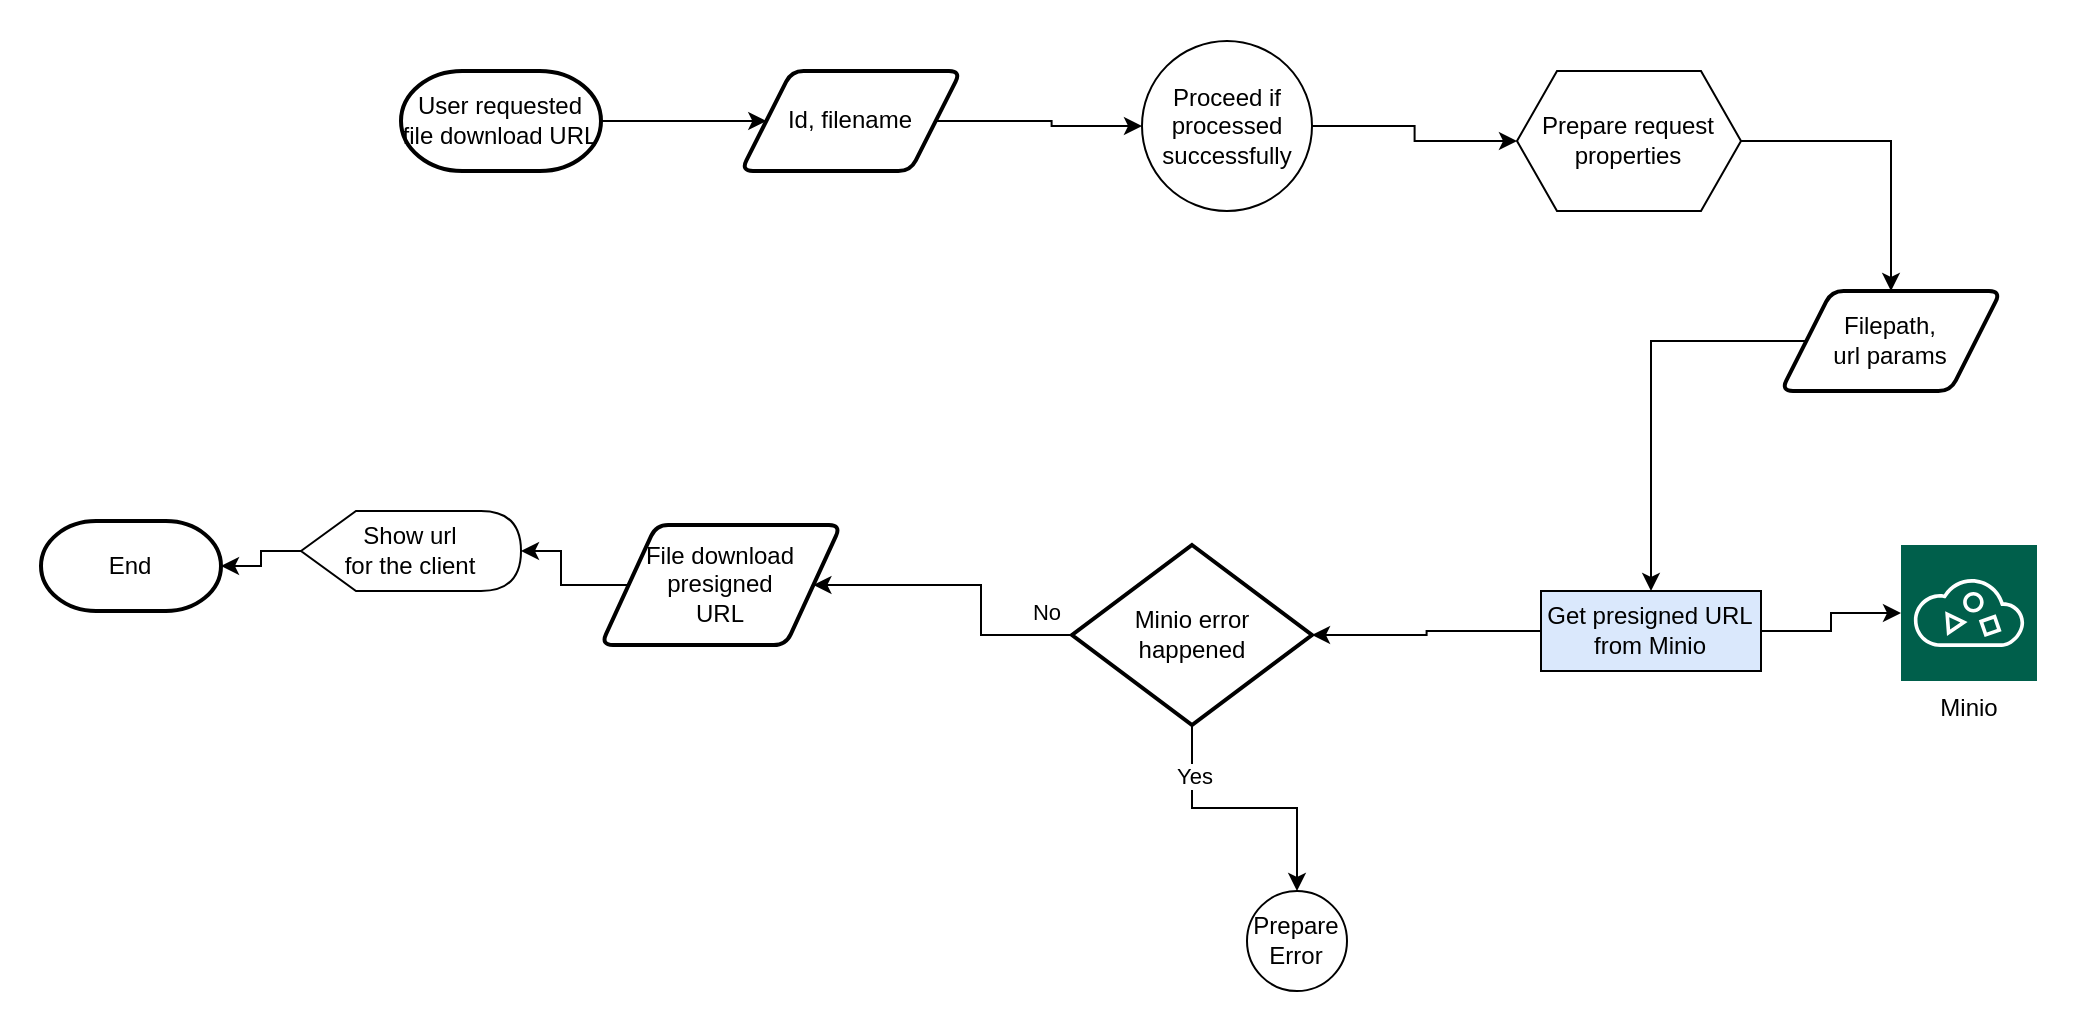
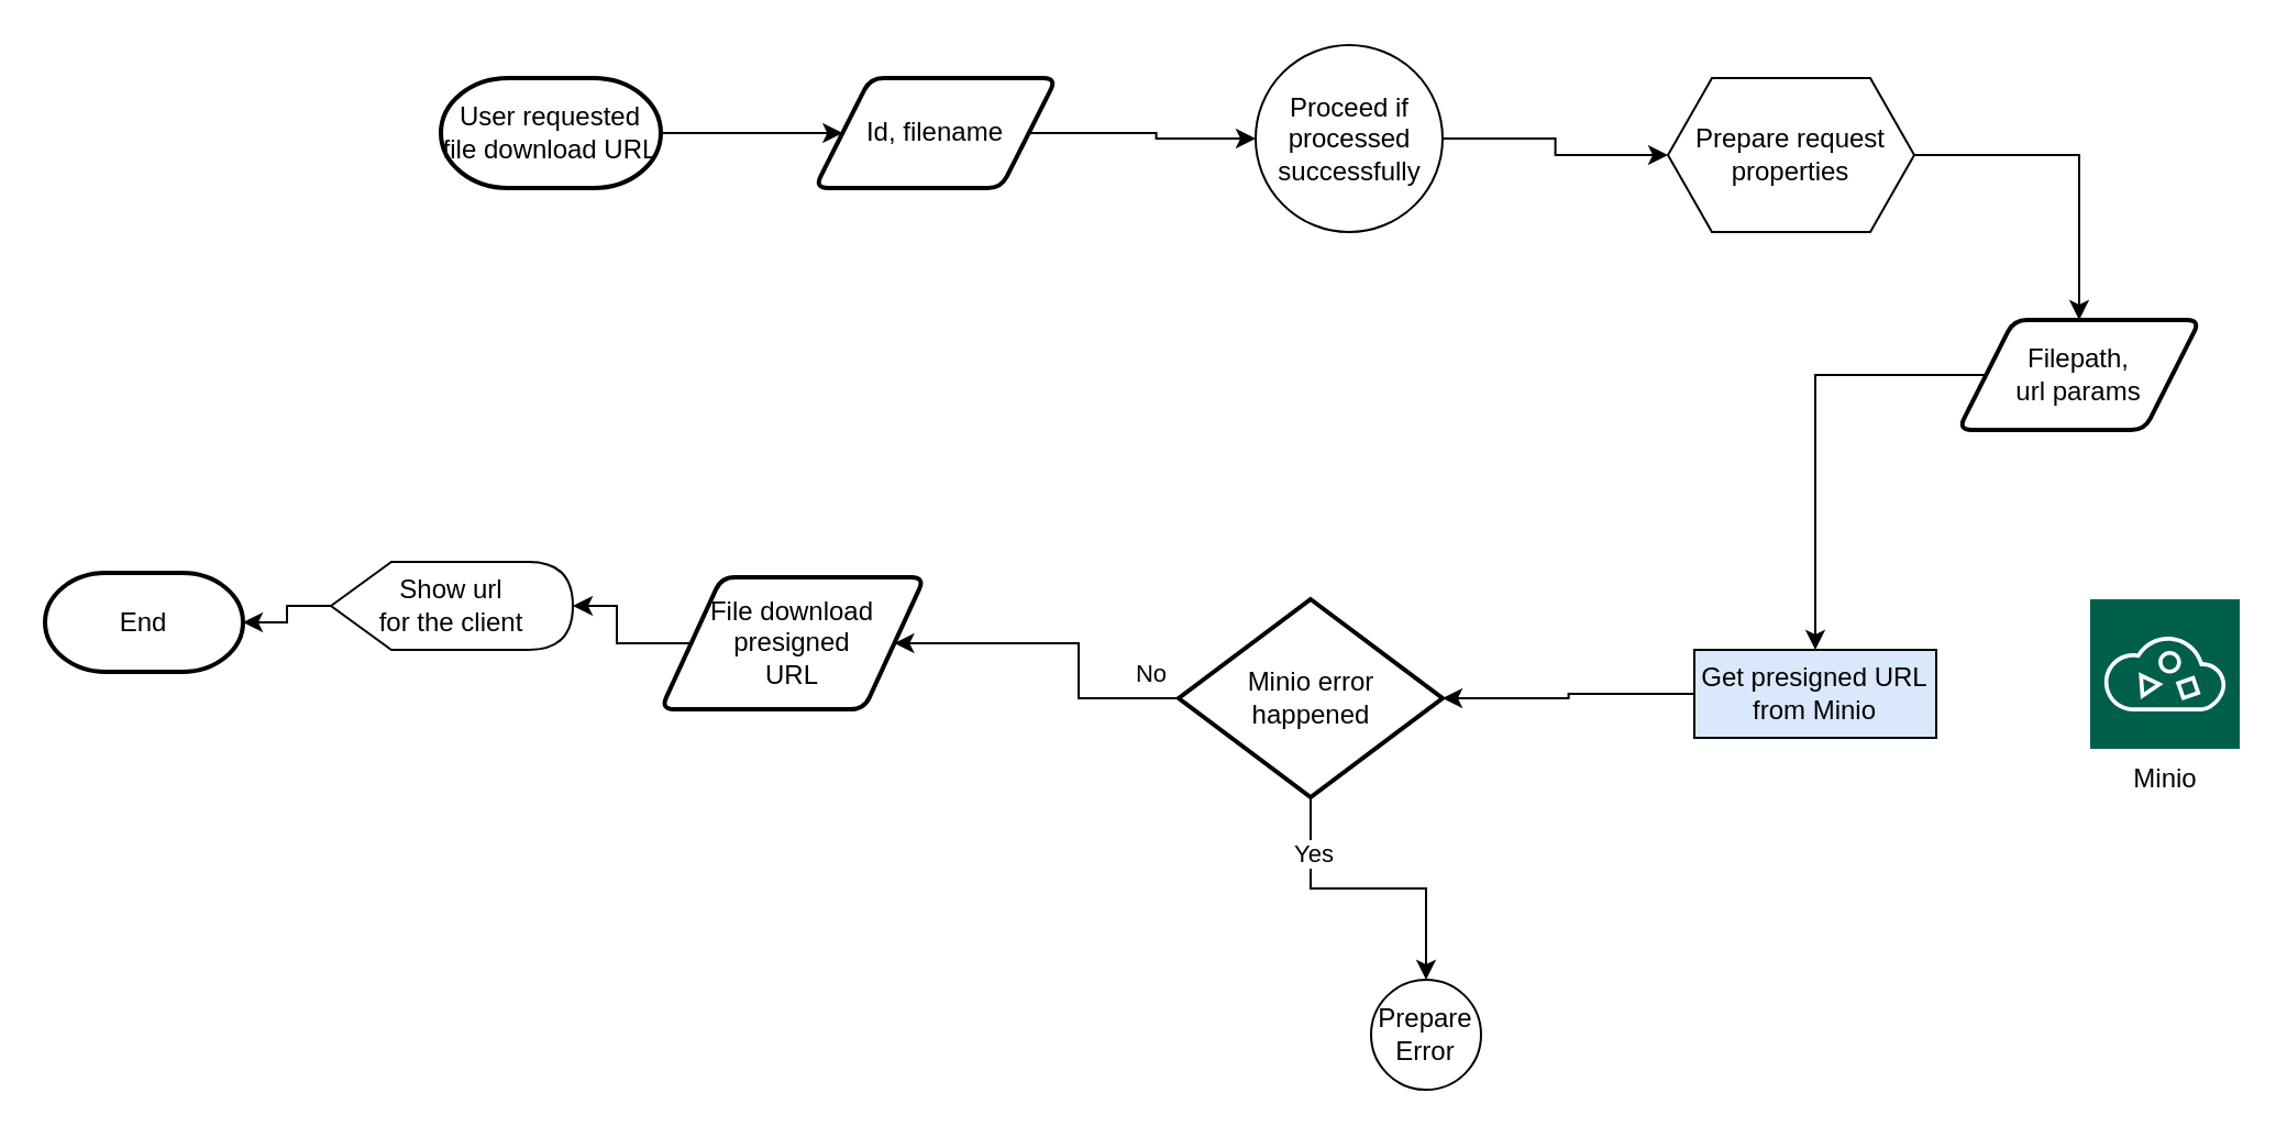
- <mxCell id="7" style="edgeStyle=orthogonalEdgeStyle;rounded=0;orthogonalLoop=1;jettySize=auto;html=1;" parent="1" source="8" target="22" edge="1"><mxGeometry relative="1" as="geometry" /></mxCell>
